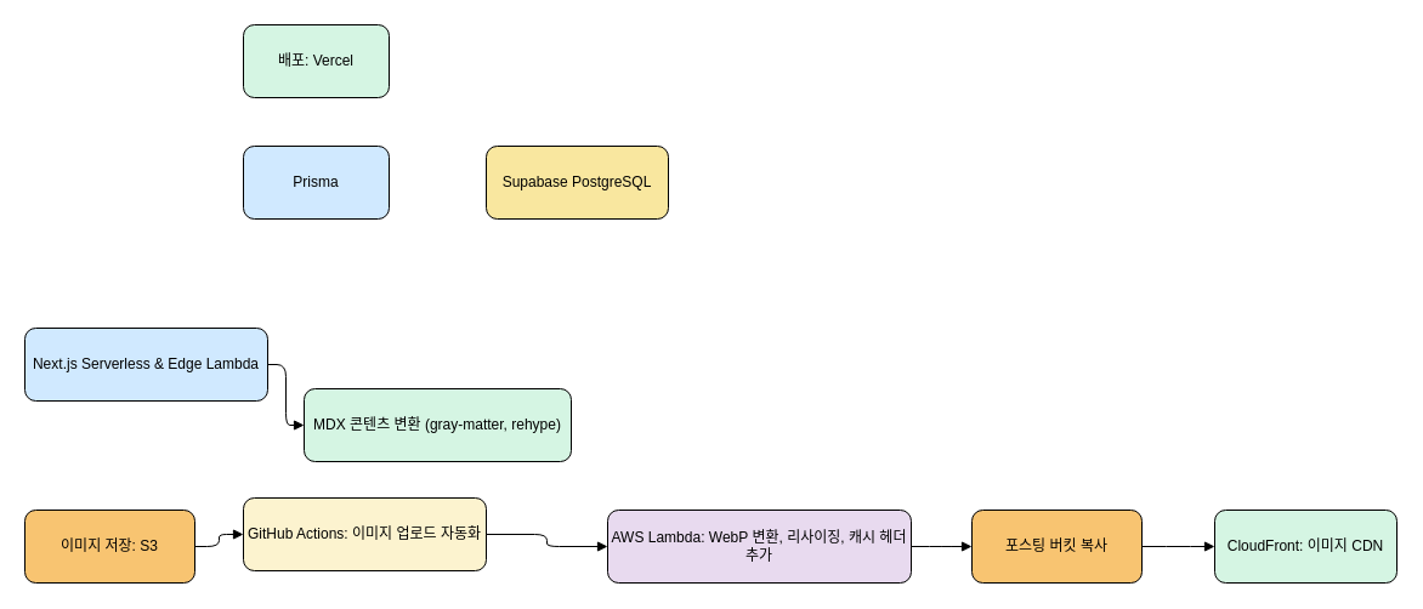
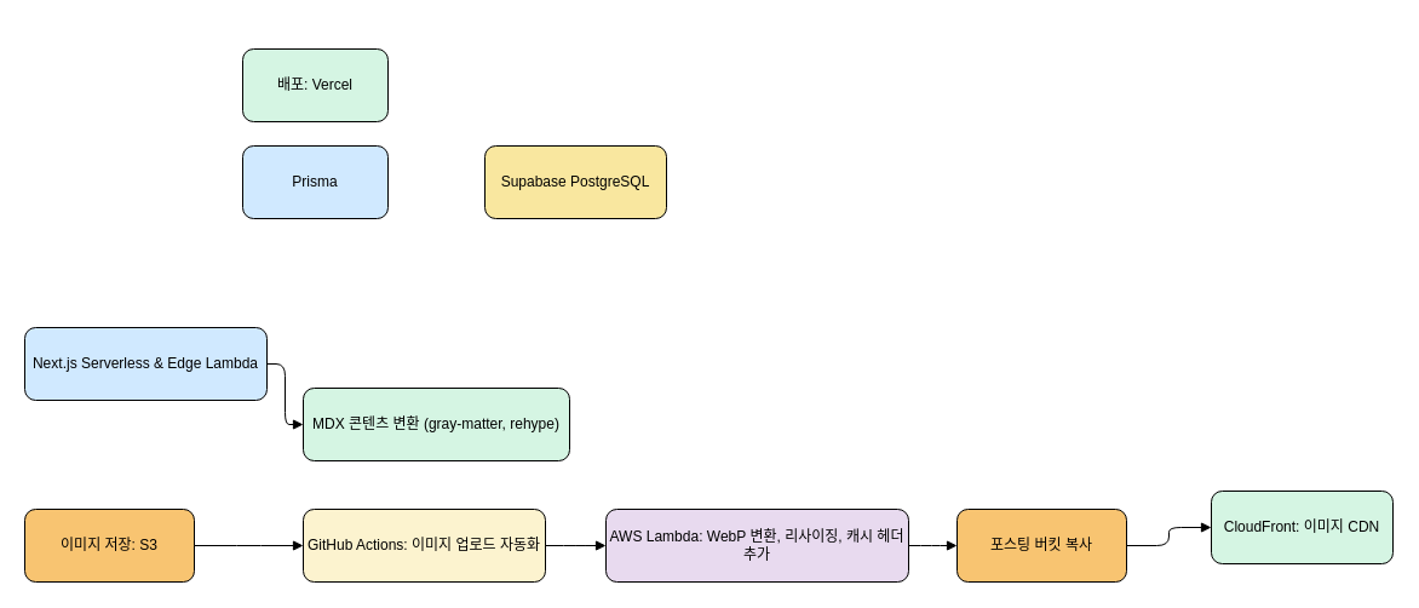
- <mxCell id="2" value="배포: Vercel" style="shape=rectangle;rounded=1;fillColor=#d5f5e3;whiteSpace=wrap;html=1;" parent="1" vertex="1"><mxGeometry x="200" y="20" width="120" height="60" as="geometry" /></mxCell>
+ <mxCell id="2" value="배포: Vercel" style="shape=rectangle;rounded=1;fillColor=#d5f5e3;whiteSpace=wrap;html=1;" parent="1" vertex="1"><mxGeometry x="200" y="40" width="120" height="60" as="geometry" /></mxCell>
- <mxCell id="8" value="GitHub Actions: 이미지 업로드 자동화" style="shape=rectangle;rounded=1;fillColor=#fcf3cf;whiteSpace=wrap;html=1;" parent="1" vertex="1"><mxGeometry x="200" y="410" width="200" height="60" as="geometry" /></mxCell>
+ <mxCell id="8" value="GitHub Actions: 이미지 업로드 자동화" style="shape=rectangle;rounded=1;fillColor=#fcf3cf;whiteSpace=wrap;html=1;" parent="1" vertex="1"><mxGeometry x="250" y="420" width="200" height="60" as="geometry" /></mxCell>
- <mxCell id="10" value="포스팅 버킷 복사" style="shape=rectangle;rounded=1;fillColor=#f8c471;whiteSpace=wrap;html=1;" parent="1" vertex="1"><mxGeometry x="800" y="420" width="140" height="60" as="geometry" /></mxCell>
+ <mxCell id="10" value="포스팅 버킷 복사" style="shape=rectangle;rounded=1;fillColor=#f8c471;whiteSpace=wrap;html=1;" parent="1" vertex="1"><mxGeometry x="790" y="420" width="140" height="60" as="geometry" /></mxCell>
- <mxCell id="11" value="CloudFront: 이미지 CDN" style="shape=rectangle;rounded=1;fillColor=#d5f5e3;whiteSpace=wrap;html=1;" parent="1" vertex="1"><mxGeometry x="1000" y="420" width="150" height="60" as="geometry" /></mxCell>
+ <mxCell id="11" value="CloudFront: 이미지 CDN" style="shape=rectangle;rounded=1;fillColor=#d5f5e3;whiteSpace=wrap;html=1;" parent="1" vertex="1"><mxGeometry x="1000" y="405" width="150" height="60" as="geometry" /></mxCell>
